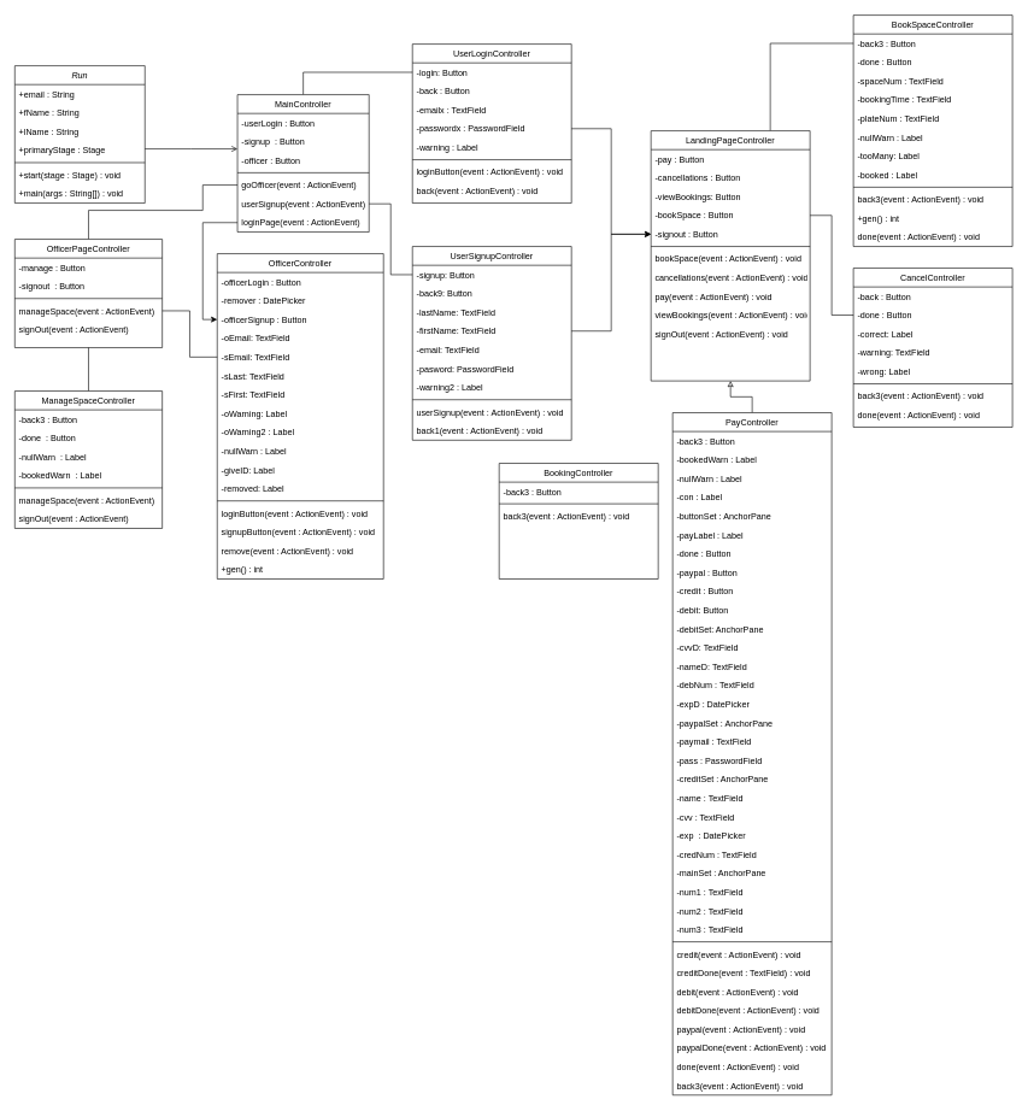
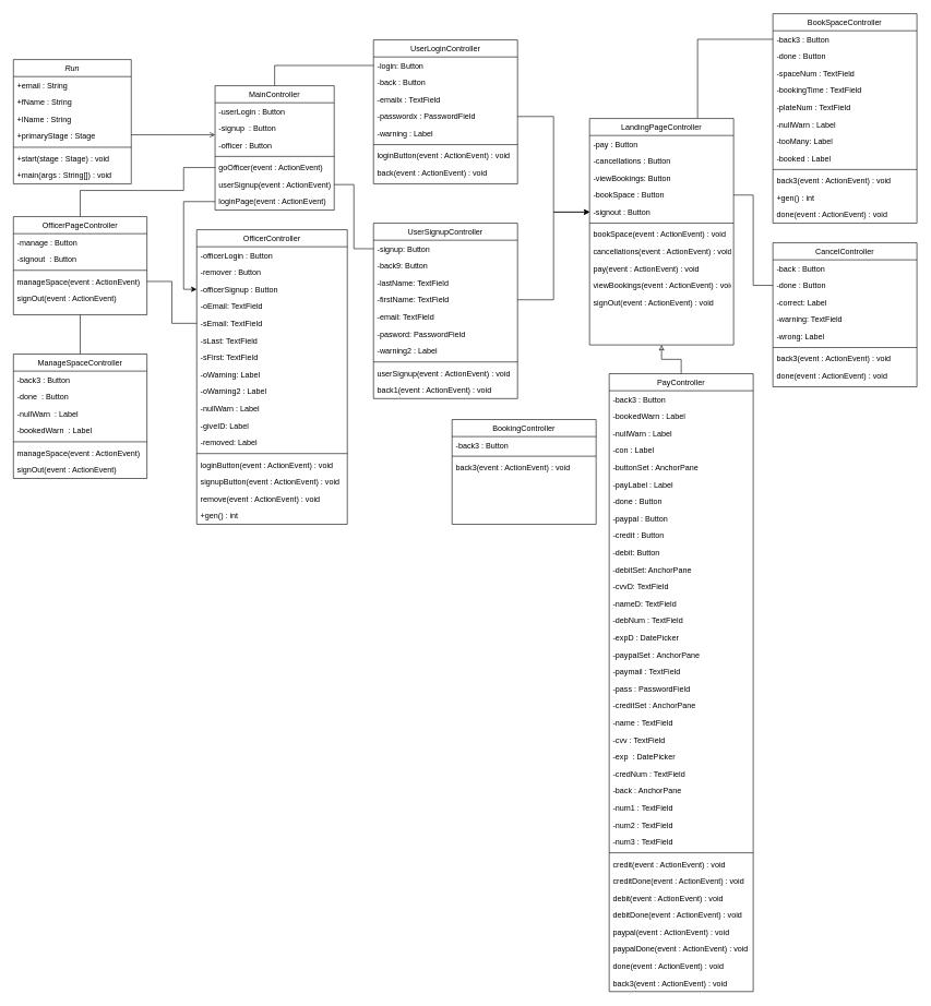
- <mxCell id="22" value="-remover : DatePicker" style="text;align=left;verticalAlign=top;spacingLeft=4;spacingRight=4;overflow=hidden;rotatable=0;points=[[0,0.5],[1,0.5]];portConstraint=eastwest;rounded=0;shadow=0;html=0;" vertex="1" parent="20"><mxGeometry y="52" width="230" height="26" as="geometry" /></mxCell>
+ <mxCell id="22" value="-remover : Button" style="text;align=left;verticalAlign=top;spacingLeft=4;spacingRight=4;overflow=hidden;rotatable=0;points=[[0,0.5],[1,0.5]];portConstraint=eastwest;rounded=0;shadow=0;html=0;" vertex="1" parent="20"><mxGeometry y="52" width="230" height="26" as="geometry" /></mxCell>
- <mxCell id="123" value="-mainSet : AnchorPane" style="text;align=left;verticalAlign=top;spacingLeft=4;spacingRight=4;overflow=hidden;rotatable=0;points=[[0,0.5],[1,0.5]];portConstraint=eastwest;rounded=0;shadow=0;html=0;" vertex="1" parent="99"><mxGeometry y="624" width="220" height="26" as="geometry" /></mxCell>
+ <mxCell id="123" value="-back : AnchorPane" style="text;align=left;verticalAlign=top;spacingLeft=4;spacingRight=4;overflow=hidden;rotatable=0;points=[[0,0.5],[1,0.5]];portConstraint=eastwest;rounded=0;shadow=0;html=0;" vertex="1" parent="99"><mxGeometry y="624" width="220" height="26" as="geometry" /></mxCell>
- <mxCell id="129" value="creditDone(event : TextField) : void" style="text;align=left;verticalAlign=top;spacingLeft=4;spacingRight=4;overflow=hidden;rotatable=0;points=[[0,0.5],[1,0.5]];portConstraint=eastwest;" vertex="1" parent="99"><mxGeometry y="762" width="220" height="26" as="geometry" /></mxCell>
+ <mxCell id="129" value="creditDone(event : ActionEvent) : void" style="text;align=left;verticalAlign=top;spacingLeft=4;spacingRight=4;overflow=hidden;rotatable=0;points=[[0,0.5],[1,0.5]];portConstraint=eastwest;" vertex="1" parent="99"><mxGeometry y="762" width="220" height="26" as="geometry" /></mxCell>
